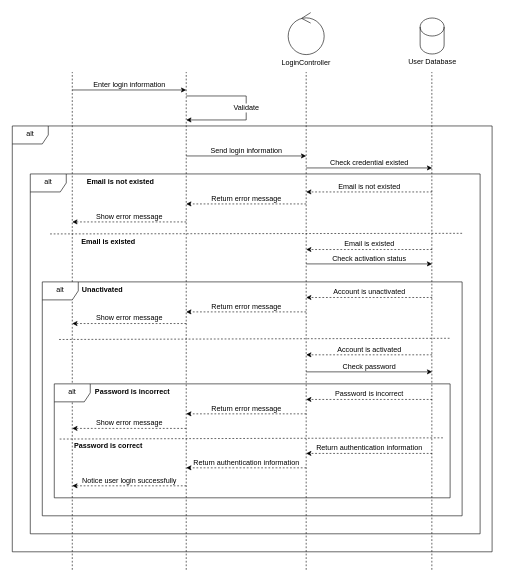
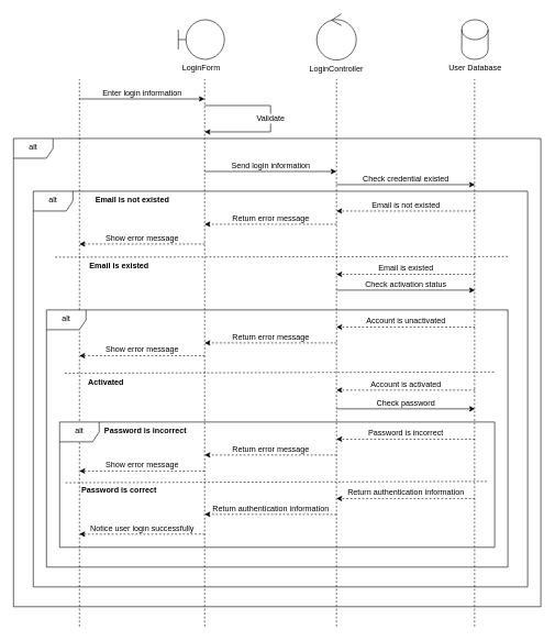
+ <mxCell id="2" value="LoginForm" style="shape=umlBoundary;whiteSpace=wrap;html=1;verticalAlign=top;fontSize=12;labelPosition=center;verticalLabelPosition=bottom;align=center;" vertex="1" parent="1"><mxGeometry x="270" y="29" width="70" height="60" as="geometry" /></mxCell>
- <mxCell id="25" value="Unactivated" style="text;align=center;fontStyle=1;verticalAlign=middle;spacingLeft=3;spacingRight=3;strokeColor=none;rotatable=0;points=[[0,0.5],[1,0.5]];portConstraint=eastwest;html=1;fontFamily=Helvetica;fontSize=12;fontColor=default;" vertex="1" parent="1"><mxGeometry x="130" y="469" width="80" height="26" as="geometry" /></mxCell>
+ <mxCell id="29" value="Activated" style="text;align=center;fontStyle=1;verticalAlign=middle;spacingLeft=3;spacingRight=3;strokeColor=none;rotatable=0;points=[[0,0.5],[1,0.5]];portConstraint=eastwest;html=1;fontFamily=Helvetica;fontSize=12;fontColor=default;" vertex="1" parent="1"><mxGeometry x="120" y="566" width="80" height="26" as="geometry" /></mxCell>
